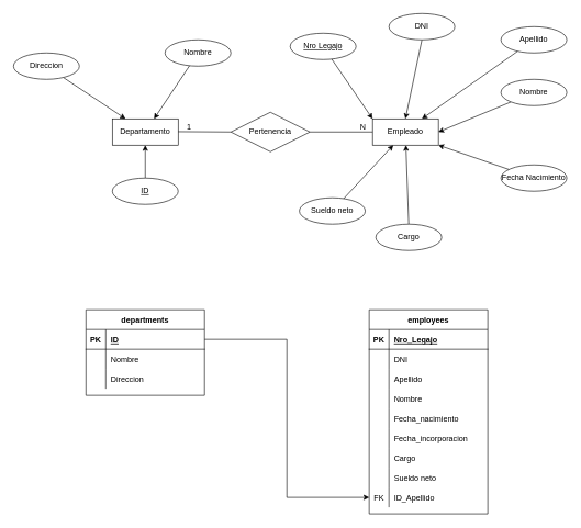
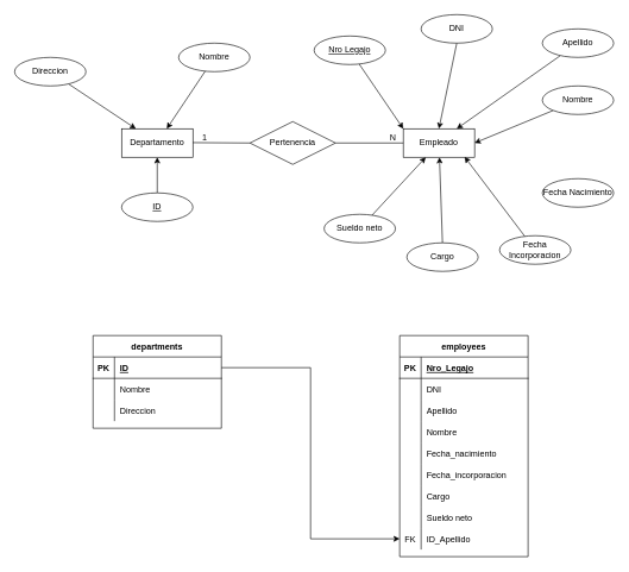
- <mxCell id="21" value="" style="edgeStyle=none;rounded=0;orthogonalLoop=1;jettySize=auto;html=1;entryX=1;entryY=1;entryDx=0;entryDy=0;" edge="1" parent="1" source="22" target="3"><mxGeometry relative="1" as="geometry" /></mxCell>
+ <mxCell id="27" value="" style="edgeStyle=none;rounded=0;orthogonalLoop=1;jettySize=auto;html=1;entryX=0.86;entryY=0.988;entryDx=0;entryDy=0;entryPerimeter=0;" edge="1" parent="1" source="28" target="3"><mxGeometry relative="1" as="geometry" /></mxCell>
+ <mxCell id="28" value="Fecha Incorporacion" style="ellipse;whiteSpace=wrap;html=1;align=center;" vertex="1" parent="1"><mxGeometry x="700" y="330" width="100" height="40" as="geometry" /></mxCell>
